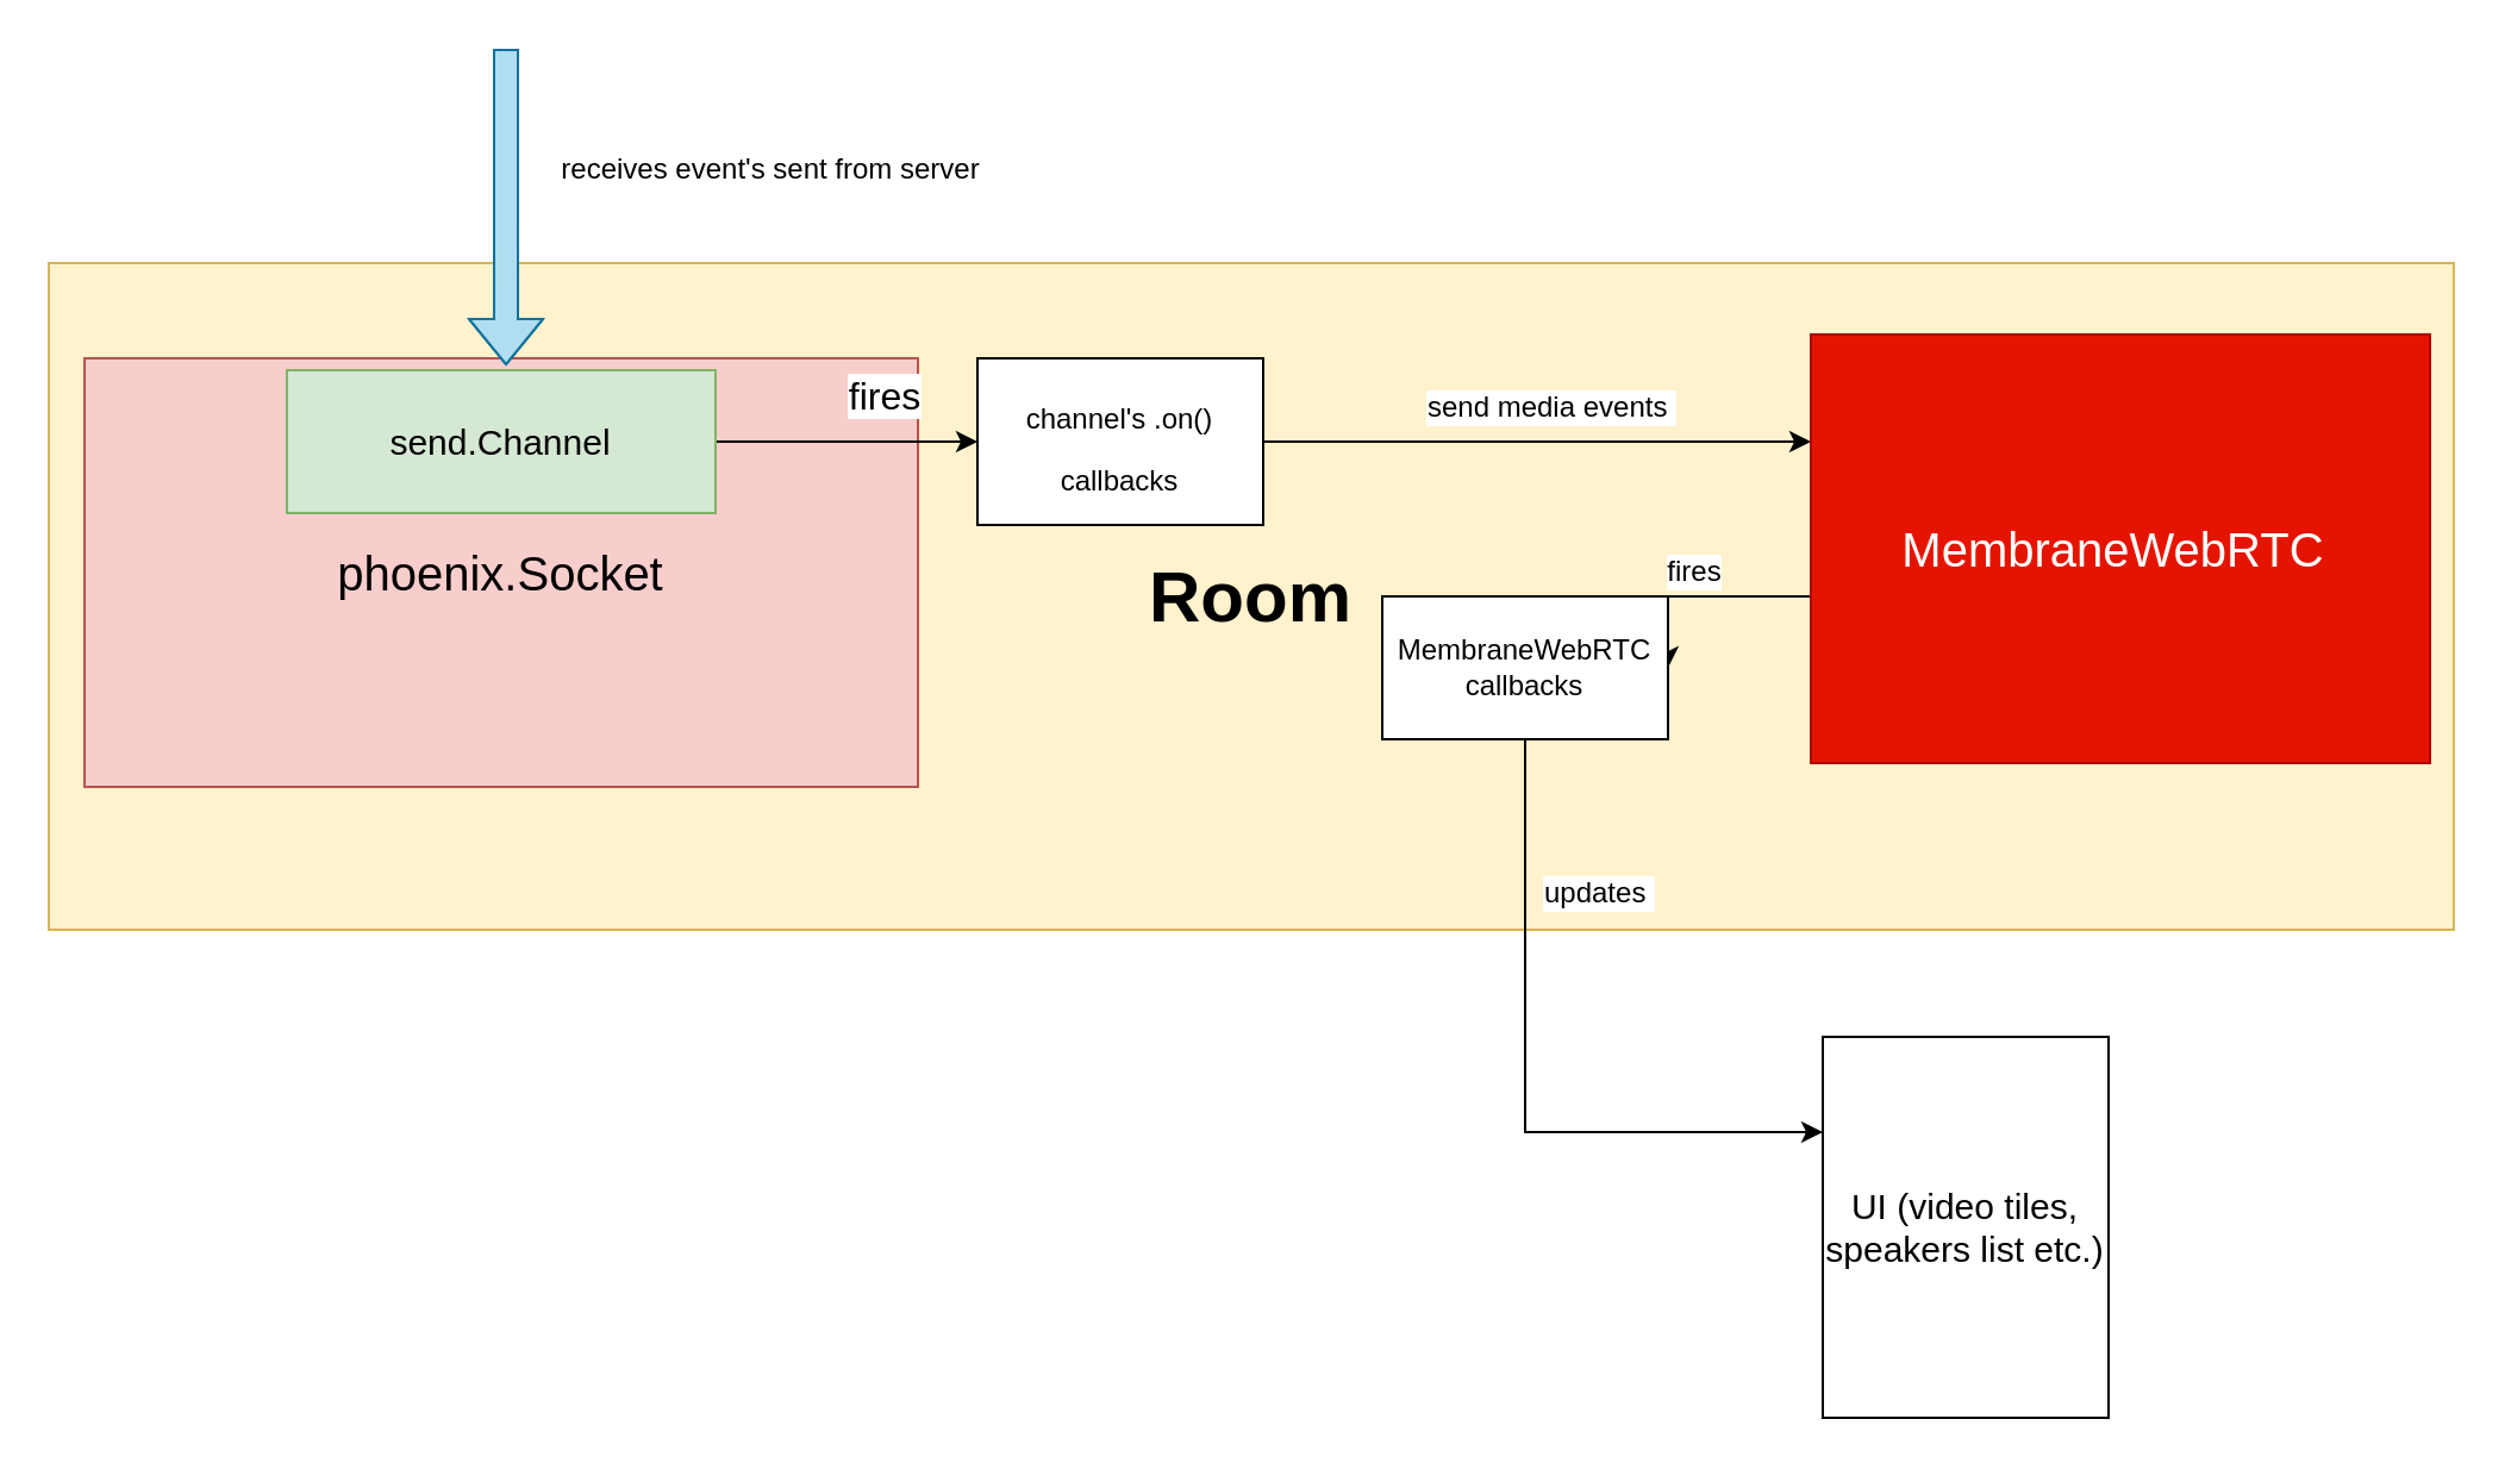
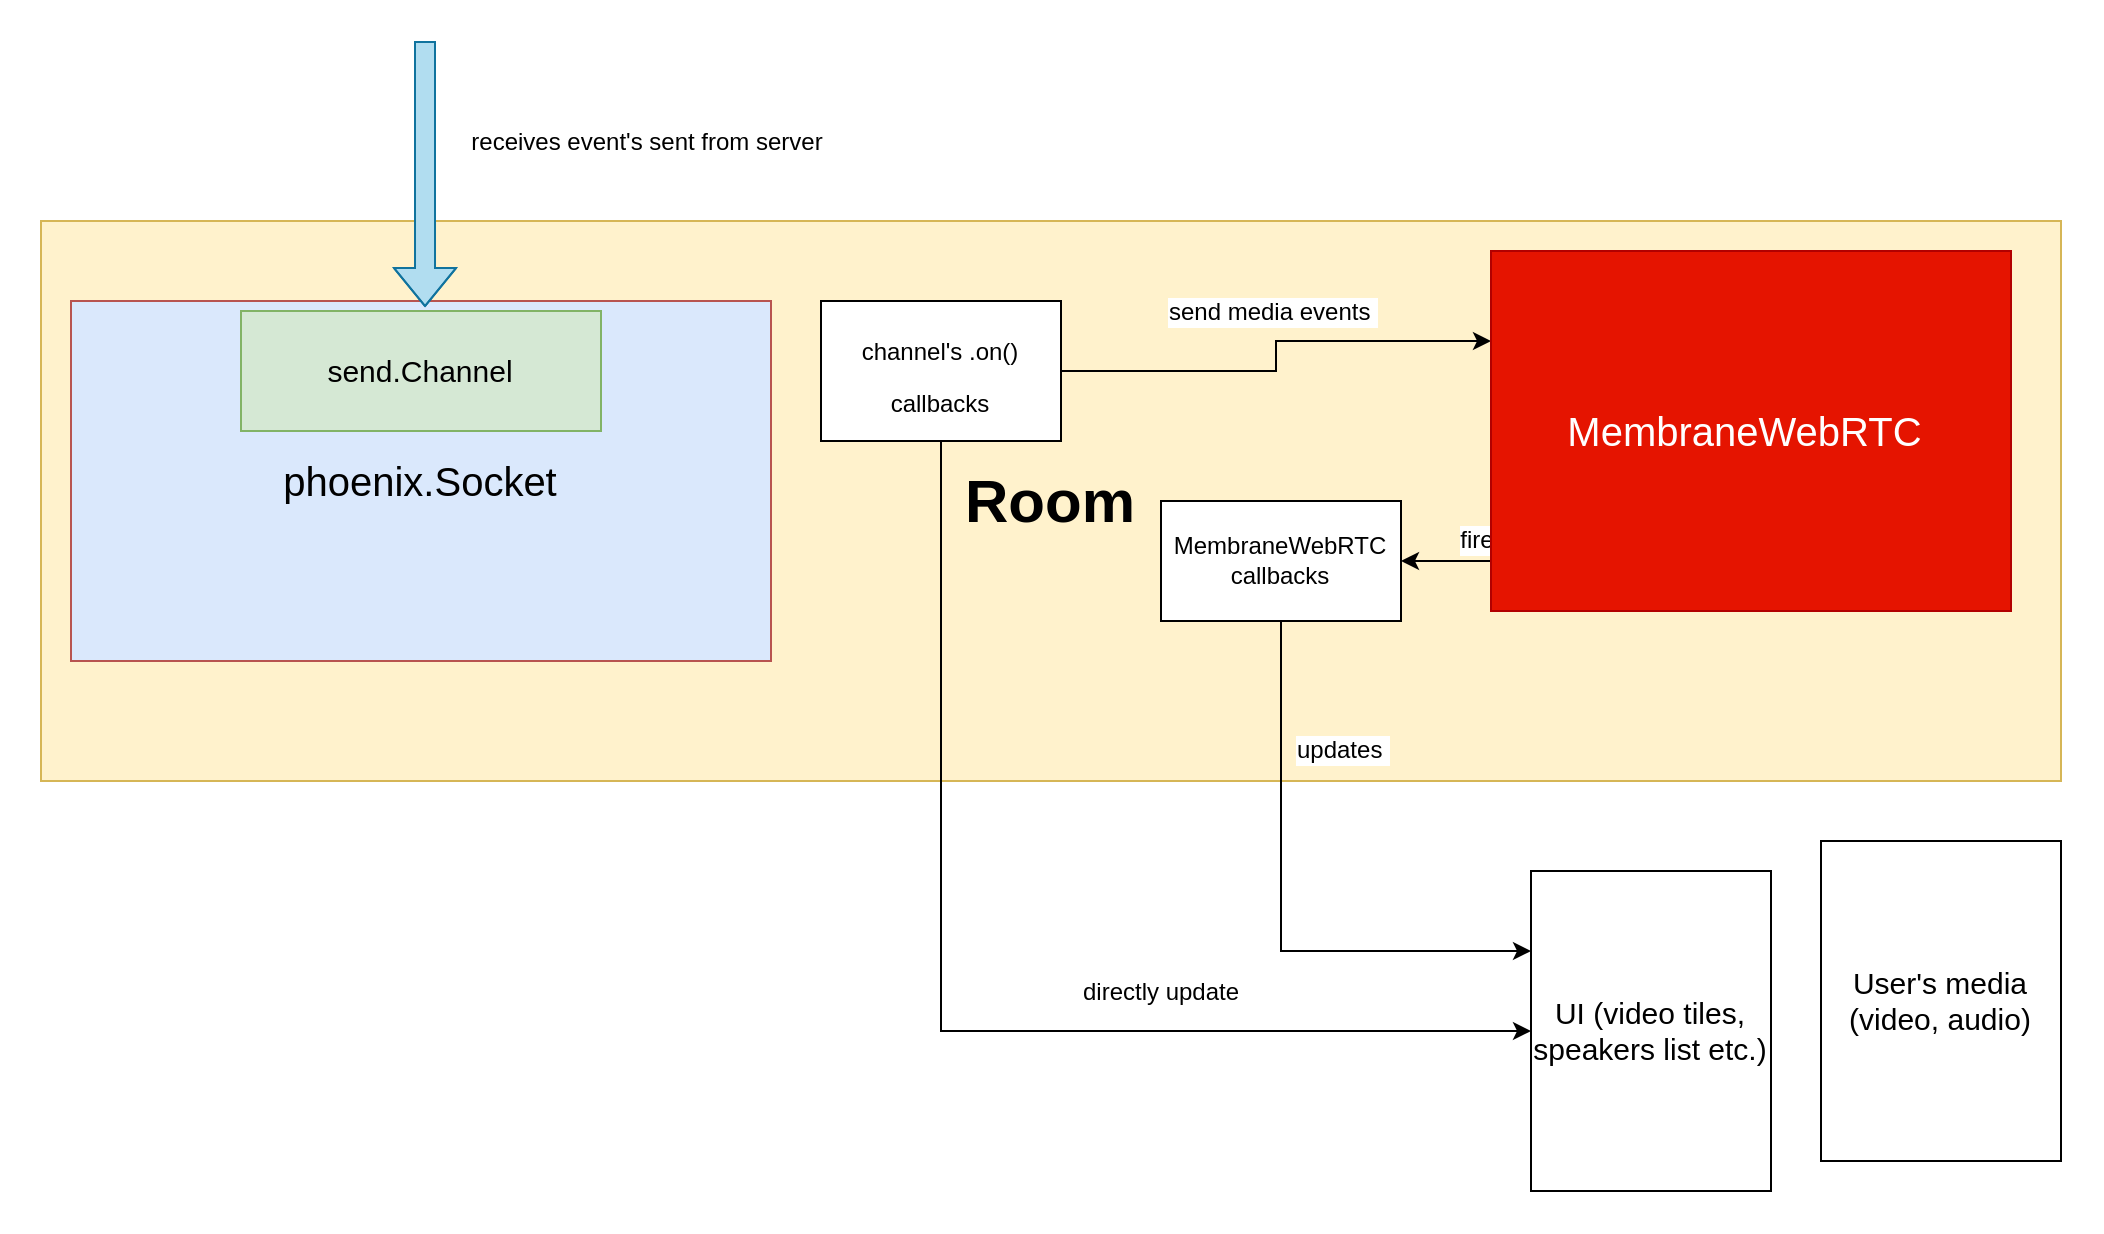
- <mxCell id="4" style="edgeStyle=orthogonalEdgeStyle;rounded=0;orthogonalLoop=1;jettySize=auto;html=1;exitX=1;exitY=0.5;exitDx=0;exitDy=0;fontSize=21;" parent="1" source="6" target="11" edge="1"><mxGeometry relative="1" as="geometry" /></mxCell>
- <mxCell id="5" value="fires" style="edgeLabel;html=1;align=center;verticalAlign=middle;resizable=0;points=[];fontSize=16;rotation=0;" parent="4" vertex="1" connectable="0"><mxGeometry x="0.092" relative="1" as="geometry"><mxPoint x="10" y="-20" as="offset" /></mxGeometry></mxCell>
- <mxCell id="13" value="&lt;font style=&quot;font-size: 20px&quot;&gt;MembraneWebRTC&amp;nbsp;&lt;/font&gt;" style="rounded=0;whiteSpace=wrap;html=1;fillColor=#e51400;fontColor=#ffffff;strokeColor=#B20000;" parent="1" vertex="1"><mxGeometry x="760" y="140" width="260" height="180" as="geometry" /></mxCell>
+ <mxCell id="13" value="&lt;font style=&quot;font-size: 20px&quot;&gt;MembraneWebRTC&amp;nbsp;&lt;/font&gt;" style="rounded=0;whiteSpace=wrap;html=1;fillColor=#e51400;fontColor=#ffffff;strokeColor=#B20000;" parent="1" vertex="1"><mxGeometry x="745" y="125" width="260" height="180" as="geometry" /></mxCell>
- <mxCell id="3" value="&lt;font style=&quot;font-size: 20px&quot;&gt;phoenix.Socket&lt;/font&gt;" style="rounded=0;whiteSpace=wrap;html=1;fontSize=21;fillColor=#f8cecc;strokeColor=#b85450;" parent="1" vertex="1"><mxGeometry x="35" y="150" width="350" height="180" as="geometry" /></mxCell>
+ <mxCell id="3" value="&lt;font style=&quot;font-size: 20px&quot;&gt;phoenix.Socket&lt;/font&gt;" style="rounded=0;whiteSpace=wrap;html=1;fontSize=21;fillColor=#dae8fc;strokeColor=#b85450;" parent="1" vertex="1"><mxGeometry x="35" y="150" width="350" height="180" as="geometry" /></mxCell>
+ <mxCell id="17" value="User's media&lt;br&gt;(video, audio)" style="rounded=0;whiteSpace=wrap;html=1;fontSize=15;" parent="1" vertex="1"><mxGeometry x="910" y="420" width="120" height="160" as="geometry" /></mxCell>
+ <mxCell id="9" style="edgeStyle=orthogonalEdgeStyle;rounded=0;orthogonalLoop=1;jettySize=auto;html=1;exitX=0.5;exitY=1;exitDx=0;exitDy=0;entryX=0;entryY=0.5;entryDx=0;entryDy=0;fontSize=12;" parent="1" source="11" target="16" edge="1"><mxGeometry relative="1" as="geometry" /></mxCell>
+ <mxCell id="10" value="directly update" style="edgeLabel;html=1;align=center;verticalAlign=middle;resizable=0;points=[];fontSize=12;" parent="9" vertex="1" connectable="0"><mxGeometry x="0.267" y="-2" relative="1" as="geometry"><mxPoint x="30" y="-22" as="offset" /></mxGeometry></mxCell>
